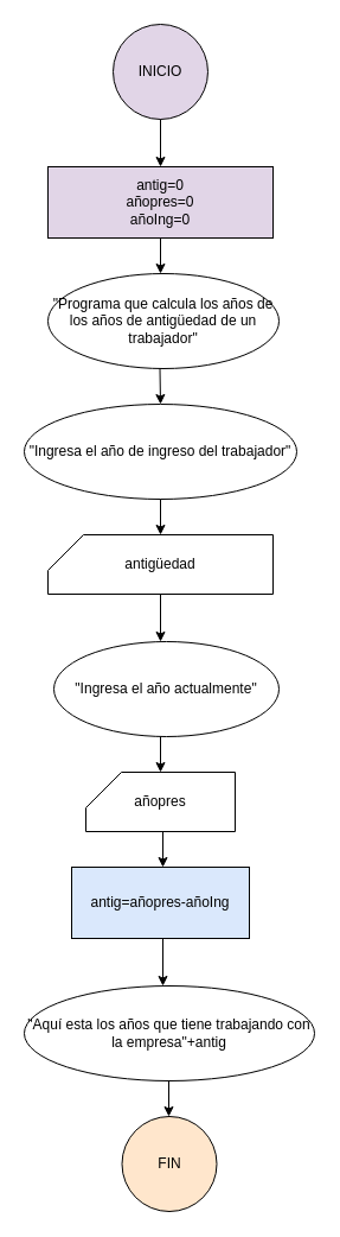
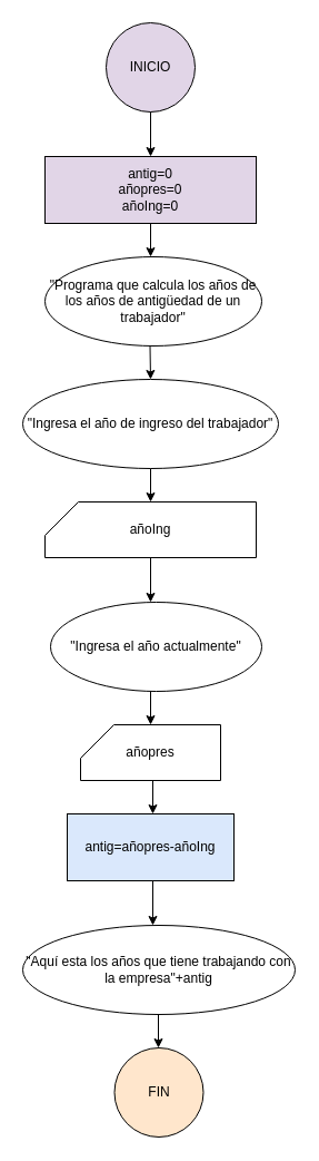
- <mxCell id="10" value="antigüedad" style="shape=card;whiteSpace=wrap;html=1;" vertex="1" parent="1"><mxGeometry x="40" y="450" width="190" height="50" as="geometry" /></mxCell>
+ <mxCell id="10" value="añoIng" style="shape=card;whiteSpace=wrap;html=1;" vertex="1" parent="1"><mxGeometry x="40" y="450" width="190" height="50" as="geometry" /></mxCell>
